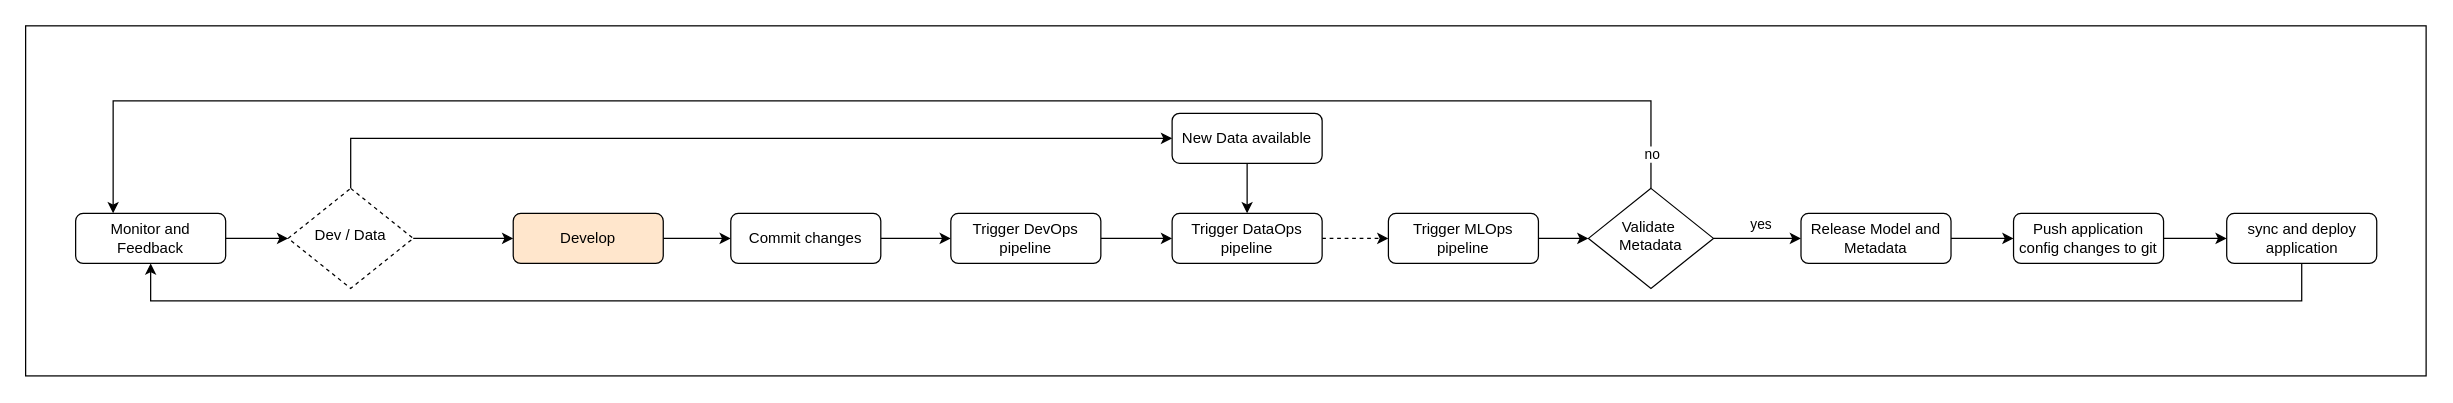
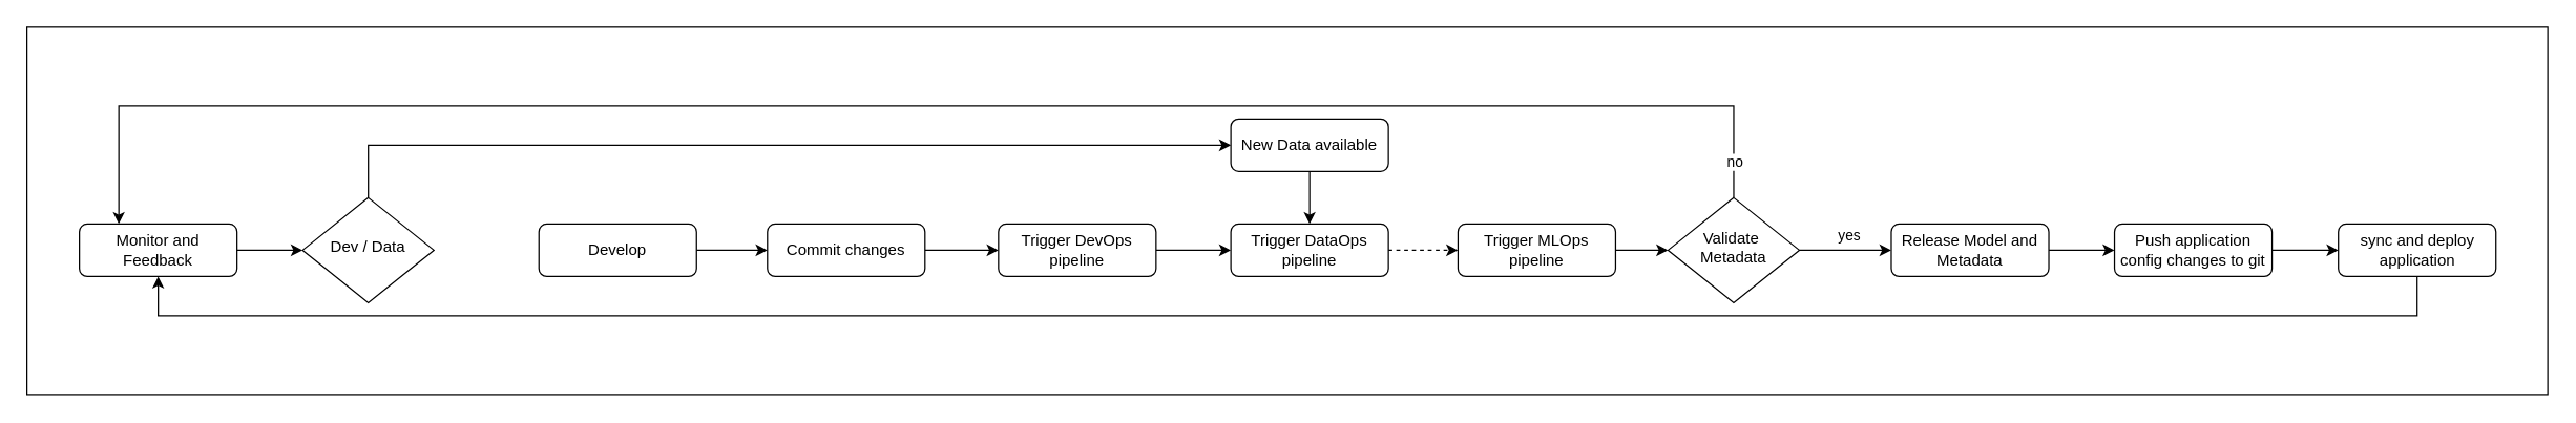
- <mxCell id="28" value="Dev / Data" style="rhombus;whiteSpace=wrap;html=1;shadow=0;fontFamily=Helvetica;fontSize=12;align=center;strokeWidth=1;spacing=6;spacingTop=-4;dashed=1;" vertex="1" parent="1"><mxGeometry x="230" y="150" width="100" height="80" as="geometry" /></mxCell>
+ <mxCell id="28" value="Dev / Data" style="rhombus;whiteSpace=wrap;html=1;shadow=0;fontFamily=Helvetica;fontSize=12;align=center;strokeWidth=1;spacing=6;spacingTop=-4;" vertex="1" parent="1"><mxGeometry x="230" y="150" width="100" height="80" as="geometry" /></mxCell>
- <mxCell id="26" style="edgeStyle=orthogonalEdgeStyle;rounded=0;orthogonalLoop=1;jettySize=auto;html=1;exitX=1;exitY=0.5;exitDx=0;exitDy=0;entryX=0;entryY=0.5;entryDx=0;entryDy=0;" edge="1" parent="1" source="28" target="4"><mxGeometry relative="1" as="geometry" /></mxCell>
- <mxCell id="4" value="Develop" style="rounded=1;whiteSpace=wrap;html=1;fontSize=12;glass=0;strokeWidth=1;shadow=0;fillColor=#ffe6cc;" vertex="1" parent="1"><mxGeometry x="410" y="170" width="120" height="40" as="geometry" /></mxCell>
+ <mxCell id="4" value="Develop" style="rounded=1;whiteSpace=wrap;html=1;fontSize=12;glass=0;strokeWidth=1;shadow=0;" vertex="1" parent="1"><mxGeometry x="410" y="170" width="120" height="40" as="geometry" /></mxCell>
